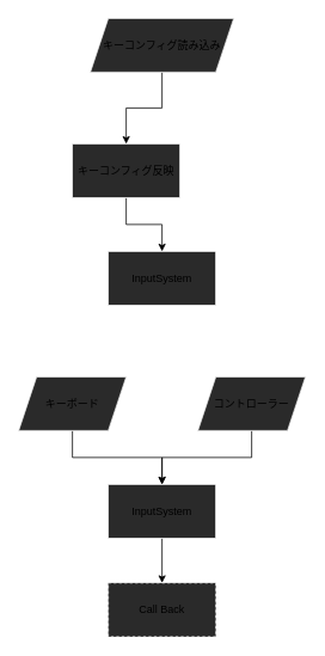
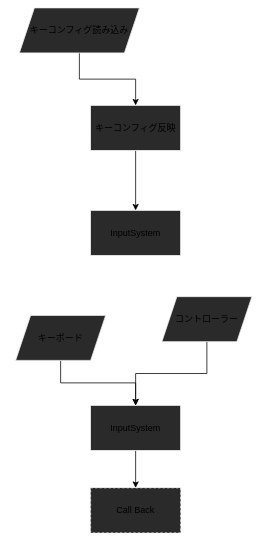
- <mxCell id="3" value="キーコンフィグ読み込み" style="shape=parallelogram;perimeter=parallelogramPerimeter;whiteSpace=wrap;html=1;fixedSize=1;strokeColor=#f0f0f0;fillColor=#2a2a2a;fontSize=12;align=center;" parent="1" vertex="1"><mxGeometry x="100" y="20" width="160" height="60" as="geometry" /></mxCell>
+ <mxCell id="3" value="キーコンフィグ読み込み" style="shape=parallelogram;perimeter=parallelogramPerimeter;whiteSpace=wrap;html=1;fixedSize=1;strokeColor=#f0f0f0;fillColor=#2a2a2a;fontSize=12;align=center;" parent="1" vertex="1"><mxGeometry x="25" y="10" width="160" height="60" as="geometry" /></mxCell>
- <mxCell id="5" value="キーコンフィグ反映" style="rounded=0;whiteSpace=wrap;html=1;strokeColor=#f0f0f0;fillColor=#2a2a2a;fontSize=12;align=center;" parent="1" vertex="1"><mxGeometry x="80" y="160" width="120" height="60" as="geometry" /></mxCell>
+ <mxCell id="5" value="キーコンフィグ反映" style="rounded=0;whiteSpace=wrap;html=1;strokeColor=#f0f0f0;fillColor=#2a2a2a;fontSize=12;align=center;" parent="1" vertex="1"><mxGeometry x="120" y="140" width="120" height="60" as="geometry" /></mxCell>
- <mxCell id="10" value="コントローラー" style="shape=parallelogram;perimeter=parallelogramPerimeter;whiteSpace=wrap;html=1;fixedSize=1;strokeColor=#f0f0f0;fillColor=#2a2a2a;fontSize=12;align=center;" parent="1" vertex="1"><mxGeometry x="220" y="420" width="120" height="60" as="geometry" /></mxCell>
+ <mxCell id="10" value="コントローラー" style="shape=parallelogram;perimeter=parallelogramPerimeter;whiteSpace=wrap;html=1;fixedSize=1;strokeColor=#f0f0f0;fillColor=#2a2a2a;fontSize=12;align=center;" parent="1" vertex="1"><mxGeometry x="215" y="395" width="120" height="60" as="geometry" /></mxCell>
